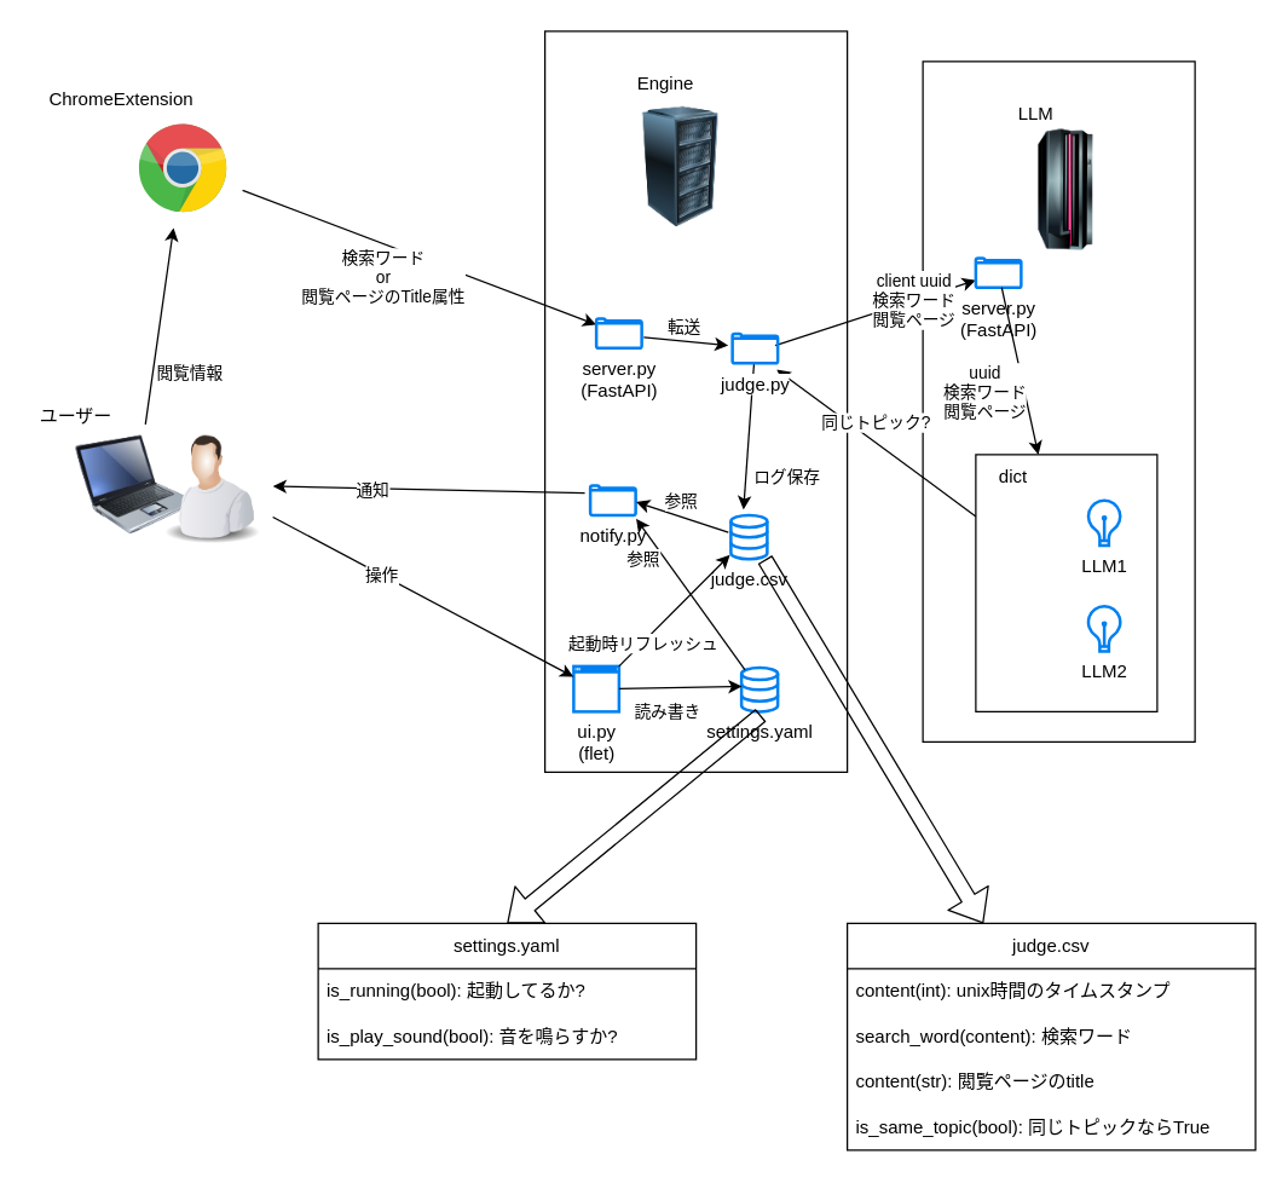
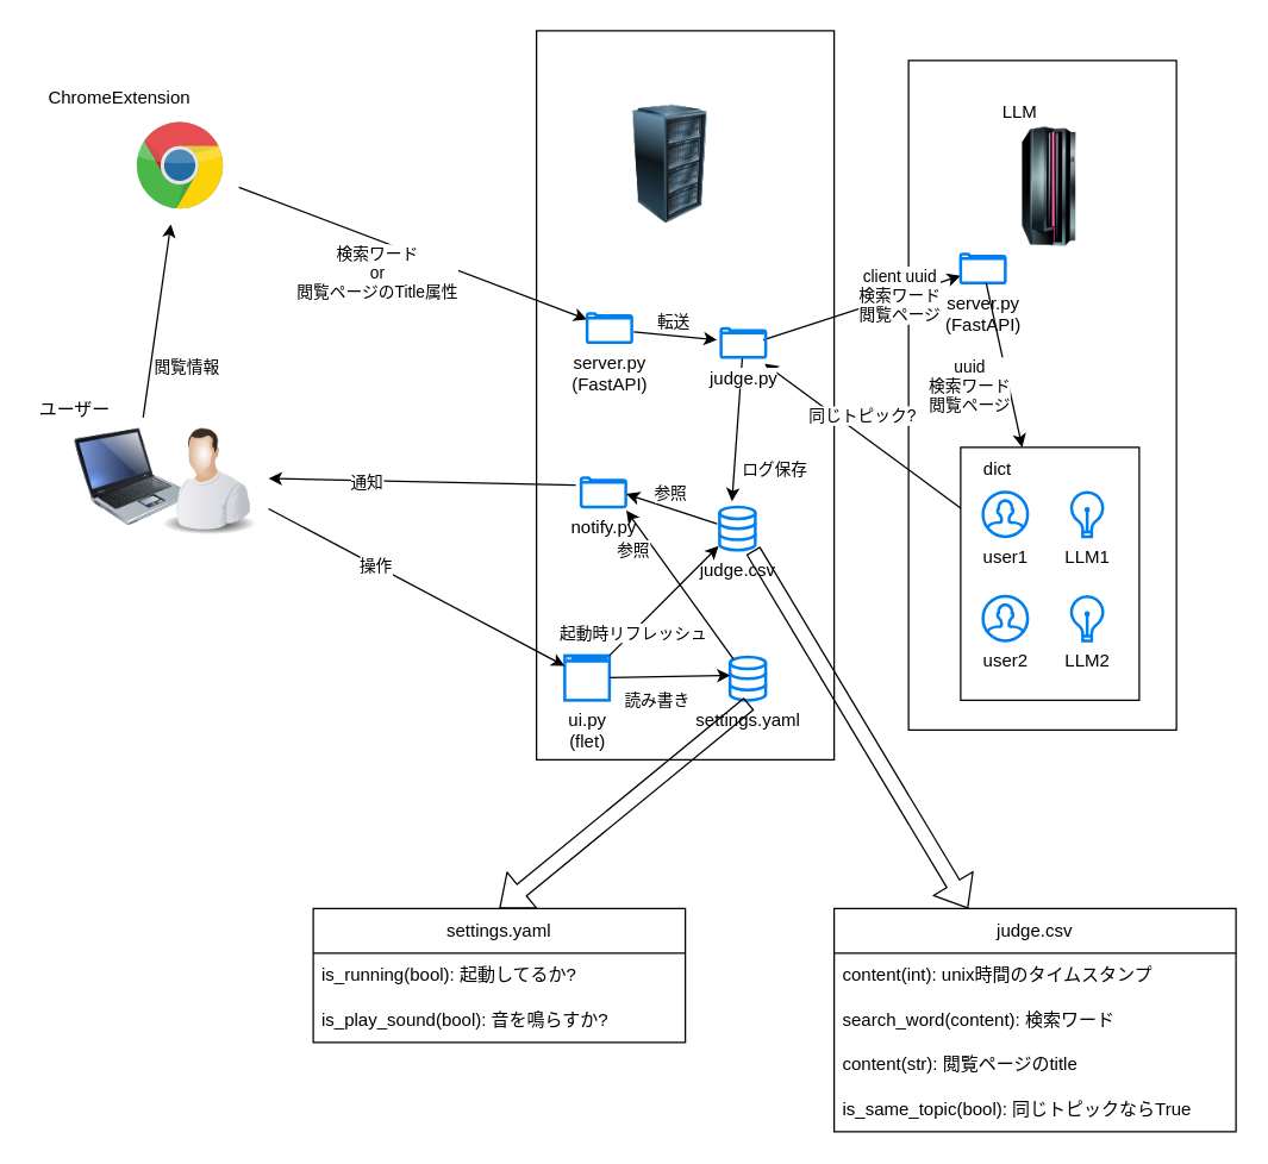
- <mxCell id="18" value="Engine" style="text;html=1;strokeColor=none;fillColor=none;align=center;verticalAlign=middle;whiteSpace=wrap;rounded=0;labelBackgroundColor=default;" vertex="1" parent="16"><mxGeometry width="60" height="30" as="geometry" /></mxCell>
+ <mxCell id="31" value="user1" style="html=1;verticalLabelPosition=bottom;align=center;labelBackgroundColor=#ffffff;verticalAlign=top;strokeWidth=2;strokeColor=#0080F0;shadow=0;dashed=0;shape=mxgraph.ios7.icons.user;fillColor=none;" vertex="1" parent="30"><mxGeometry width="30" height="30" as="geometry" /></mxCell>
+ <mxCell id="33" value="user2" style="html=1;verticalLabelPosition=bottom;align=center;labelBackgroundColor=#ffffff;verticalAlign=top;strokeWidth=2;strokeColor=#0080F0;shadow=0;dashed=0;shape=mxgraph.ios7.icons.user;fillColor=none;" vertex="1" parent="30"><mxGeometry y="70" width="30" height="30" as="geometry" /></mxCell>
